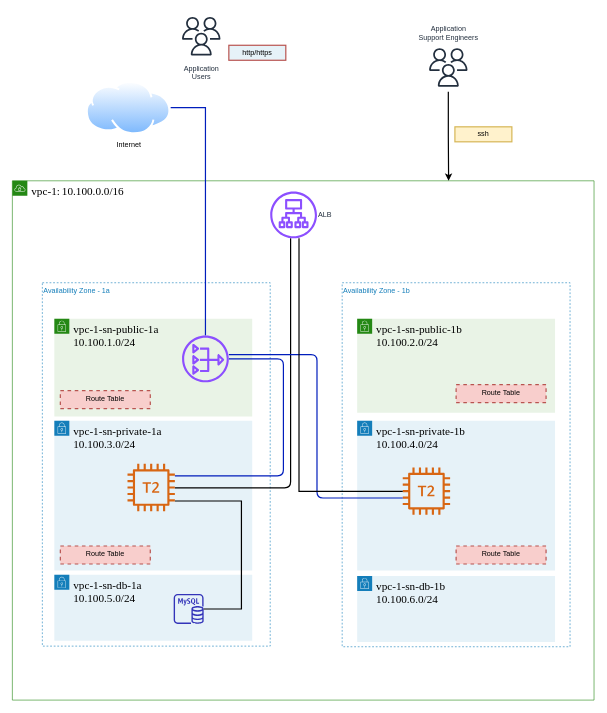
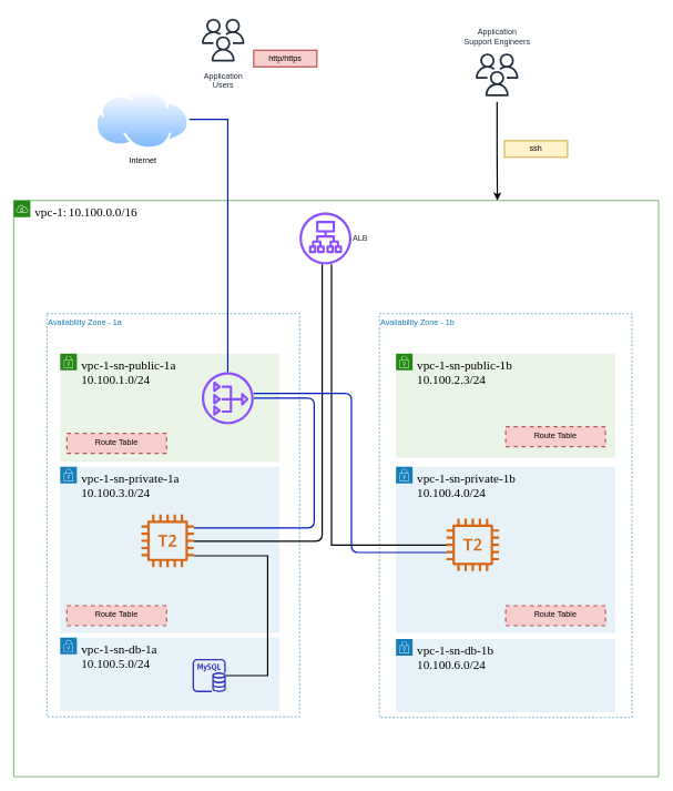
- <mxCell id="22" value="http/https" style="fontStyle=0;verticalAlign=middle;align=center;spacingTop=-2;fillColor=#e6f2f8;rounded=0;whiteSpace=wrap;html=1;strokeColor=#b85450;strokeWidth=2;container=1;collapsible=0;rotation=0;labelBackgroundColor=none;" parent="1" vertex="1"><mxGeometry x="381" y="75" width="95" height="25" as="geometry" /></mxCell>
+ <mxCell id="22" value="http/https" style="fontStyle=0;verticalAlign=middle;align=center;spacingTop=-2;fillColor=#f8cecc;rounded=0;whiteSpace=wrap;html=1;strokeColor=#b85450;strokeWidth=2;container=1;collapsible=0;rotation=0;labelBackgroundColor=none;" parent="1" vertex="1"><mxGeometry x="381" y="75" width="95" height="25" as="geometry" /></mxCell>
- <mxCell id="6" value="&lt;span style=&quot;font-size: 14.0pt ; font-family: &amp;quot;amazon ember&amp;quot; ; color: black&quot;&gt;vpc-1-sn-public-1b&lt;br&gt;&lt;/span&gt;&lt;span style=&quot;font-size: 14.0pt ; font-family: &amp;quot;amazon ember&amp;quot; ; color: black&quot;&gt;10.100.2.0/24&lt;/span&gt;&lt;span style=&quot;font-size: 14.0pt ; font-family: &amp;quot;amazon ember&amp;quot; ; color: black&quot;&gt;&lt;br&gt;&lt;/span&gt;" style="points=[[0,0],[0.25,0],[0.5,0],[0.75,0],[1,0],[1,0.25],[1,0.5],[1,0.75],[1,1],[0.75,1],[0.5,1],[0.25,1],[0,1],[0,0.75],[0,0.5],[0,0.25]];outlineConnect=0;gradientColor=none;html=1;whiteSpace=wrap;fontSize=12;fontStyle=0;shape=mxgraph.aws4.group;grIcon=mxgraph.aws4.group_security_group;grStroke=0;strokeColor=#248814;fillColor=#E9F3E6;verticalAlign=top;align=left;spacingLeft=30;fontColor=#248814;dashed=0;" parent="1" vertex="1"><mxGeometry x="595" y="531" width="330" height="157" as="geometry" /></mxCell>
+ <mxCell id="6" value="&lt;span style=&quot;font-size: 14.0pt ; font-family: &amp;quot;amazon ember&amp;quot; ; color: black&quot;&gt;vpc-1-sn-public-1b&lt;br&gt;&lt;/span&gt;&lt;span style=&quot;font-size: 14.0pt ; font-family: &amp;quot;amazon ember&amp;quot; ; color: black&quot;&gt;10.100.2.3/24&lt;/span&gt;&lt;span style=&quot;font-size: 14.0pt ; font-family: &amp;quot;amazon ember&amp;quot; ; color: black&quot;&gt;&lt;br&gt;&lt;/span&gt;" style="points=[[0,0],[0.25,0],[0.5,0],[0.75,0],[1,0],[1,0.25],[1,0.5],[1,0.75],[1,1],[0.75,1],[0.5,1],[0.25,1],[0,1],[0,0.75],[0,0.5],[0,0.25]];outlineConnect=0;gradientColor=none;html=1;whiteSpace=wrap;fontSize=12;fontStyle=0;shape=mxgraph.aws4.group;grIcon=mxgraph.aws4.group_security_group;grStroke=0;strokeColor=#248814;fillColor=#E9F3E6;verticalAlign=top;align=left;spacingLeft=30;fontColor=#248814;dashed=0;" parent="1" vertex="1"><mxGeometry x="595" y="531" width="330" height="157" as="geometry" /></mxCell>
